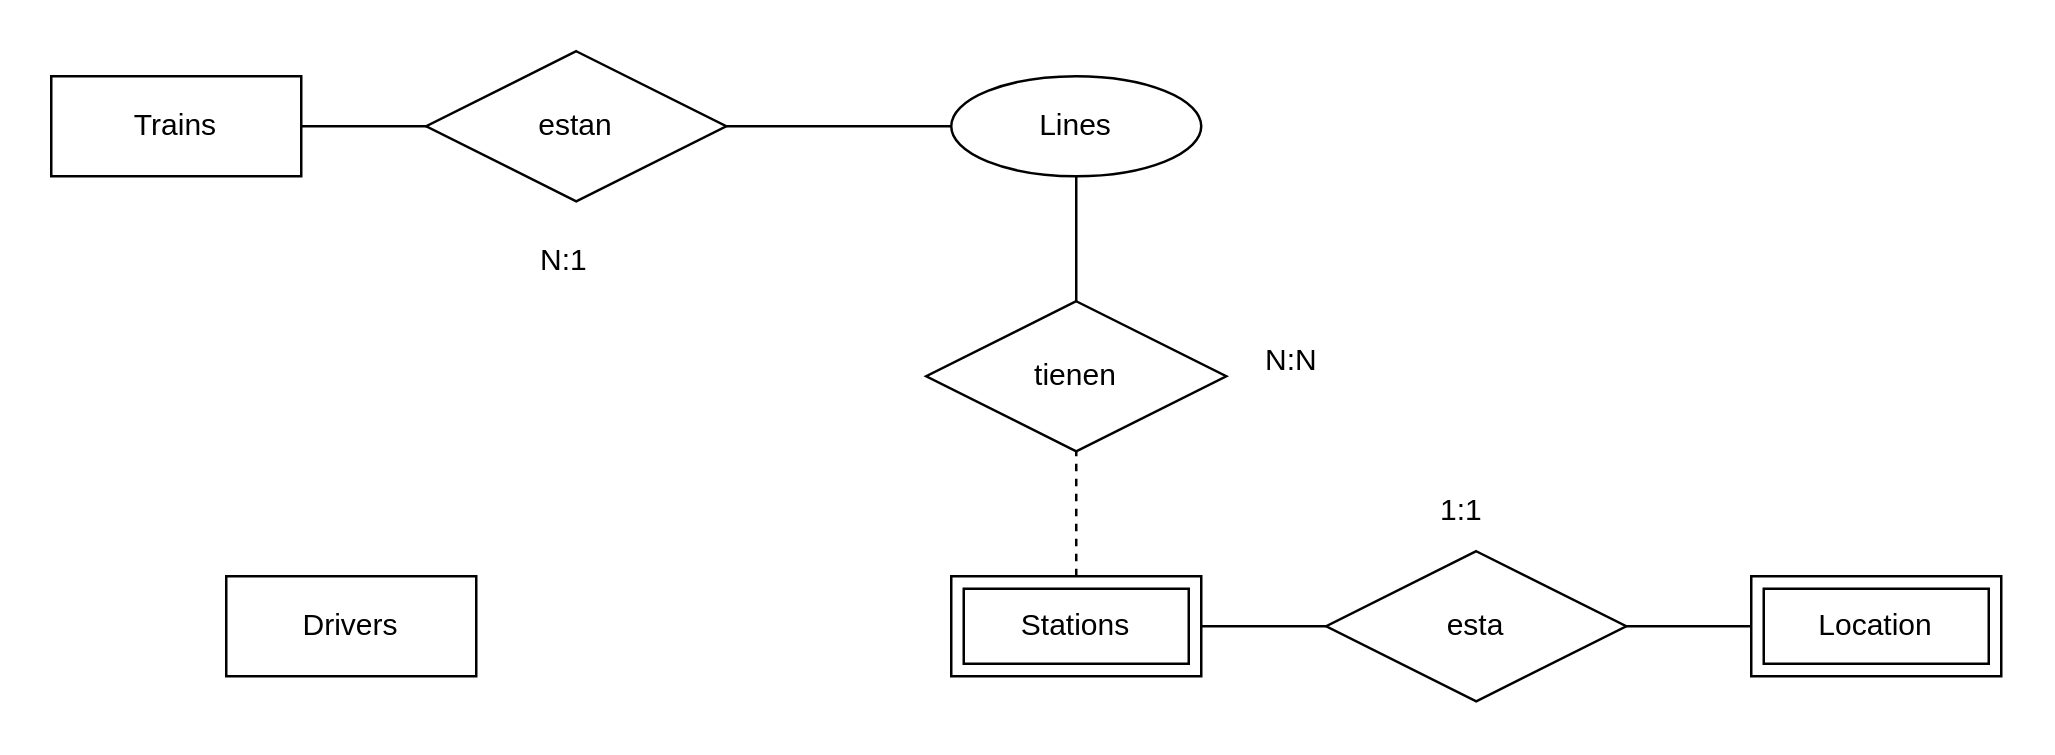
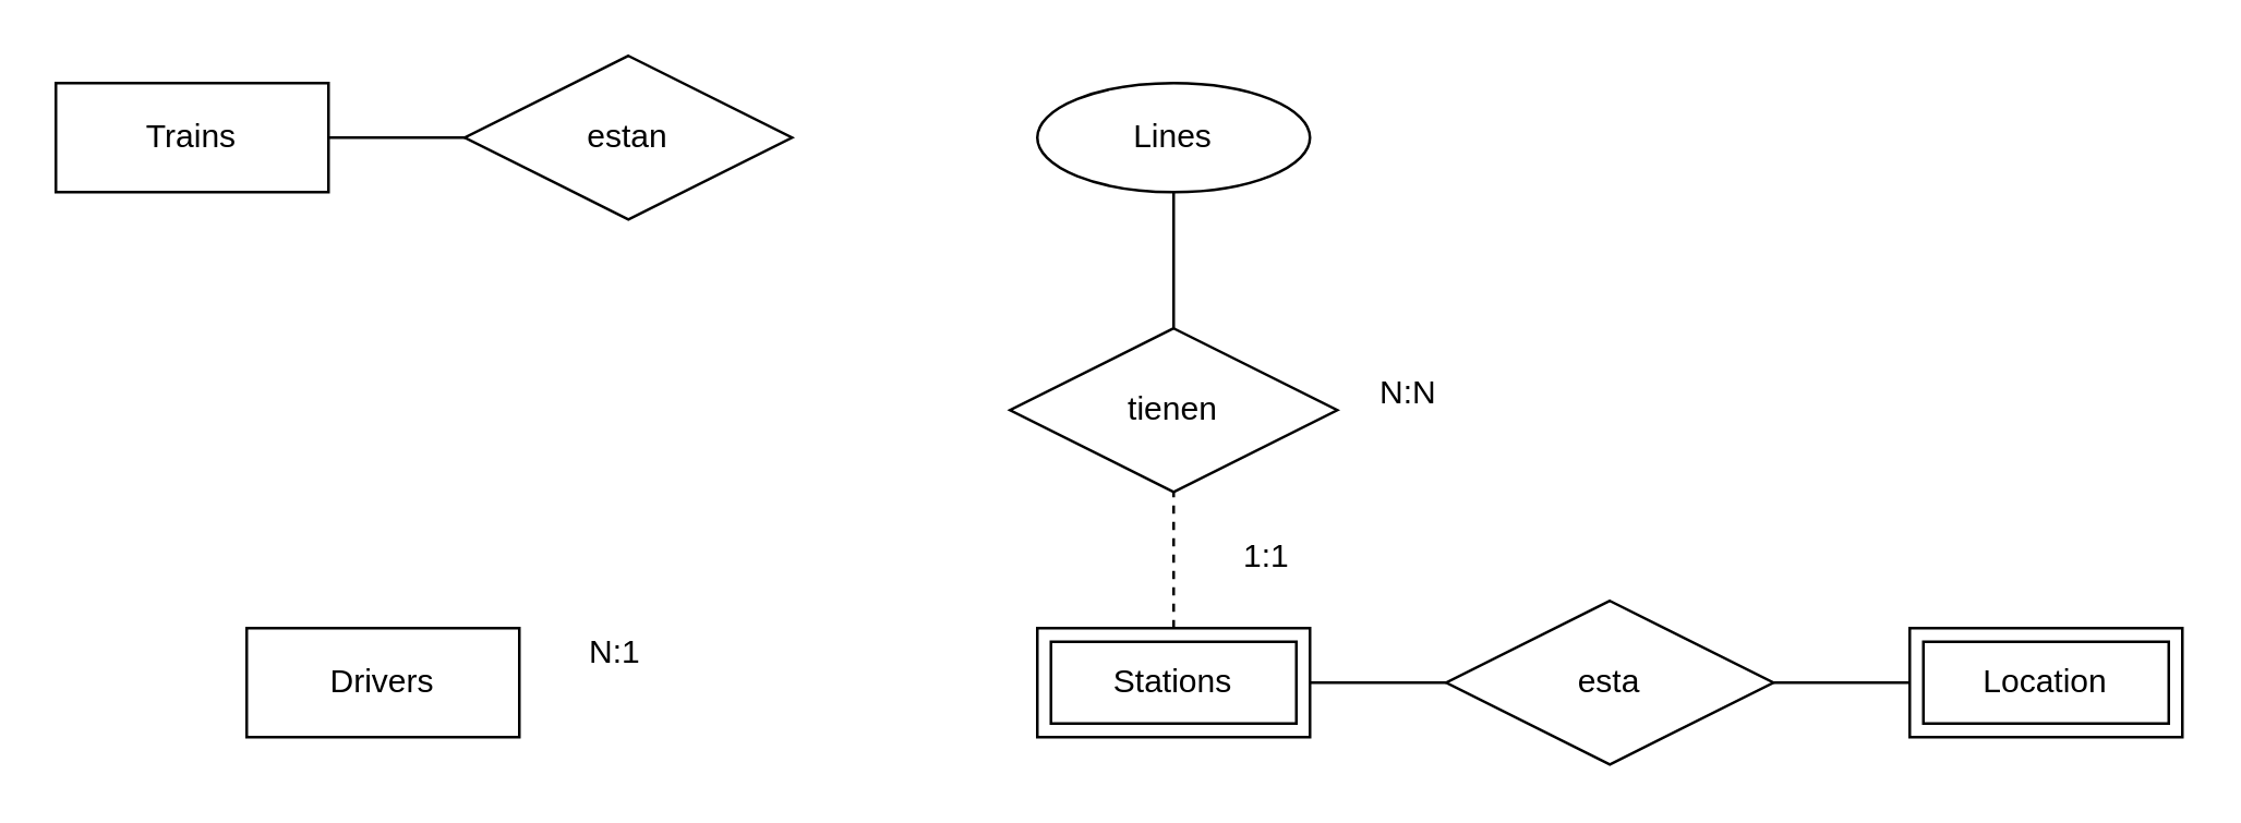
- <mxCell id="12" value="" style="endArrow=none;html=1;rounded=0;entryX=0;entryY=0.5;entryDx=0;entryDy=0;" edge="1" parent="1" source="10" target="2"><mxGeometry relative="1" as="geometry"><mxPoint x="120" y="-30" as="sourcePoint" /><mxPoint x="280" y="-30" as="targetPoint" /></mxGeometry></mxCell>
- <mxCell id="16" value="N:1" style="text;strokeColor=none;fillColor=none;spacingLeft=4;spacingRight=4;overflow=hidden;rotatable=0;points=[[0,0.5],[1,0.5]];portConstraint=eastwest;fontSize=12;" vertex="1" parent="1"><mxGeometry x="210" y="90" width="40" height="30" as="geometry" /></mxCell>
+ <mxCell id="16" value="N:1" style="text;strokeColor=none;fillColor=none;spacingLeft=4;spacingRight=4;overflow=hidden;rotatable=0;points=[[0,0.5],[1,0.5]];portConstraint=eastwest;fontSize=12;" vertex="1" parent="1"><mxGeometry x="210" y="225" width="40" height="30" as="geometry" /></mxCell>
- <mxCell id="18" value="1:1" style="text;strokeColor=none;fillColor=none;spacingLeft=4;spacingRight=4;overflow=hidden;rotatable=0;points=[[0,0.5],[1,0.5]];portConstraint=eastwest;fontSize=12;" vertex="1" parent="1"><mxGeometry x="570" y="190" width="40" height="30" as="geometry" /></mxCell>
+ <mxCell id="18" value="1:1" style="text;strokeColor=none;fillColor=none;spacingLeft=4;spacingRight=4;overflow=hidden;rotatable=0;points=[[0,0.5],[1,0.5]];portConstraint=eastwest;fontSize=12;" vertex="1" parent="1"><mxGeometry x="450" y="190" width="40" height="30" as="geometry" /></mxCell>
